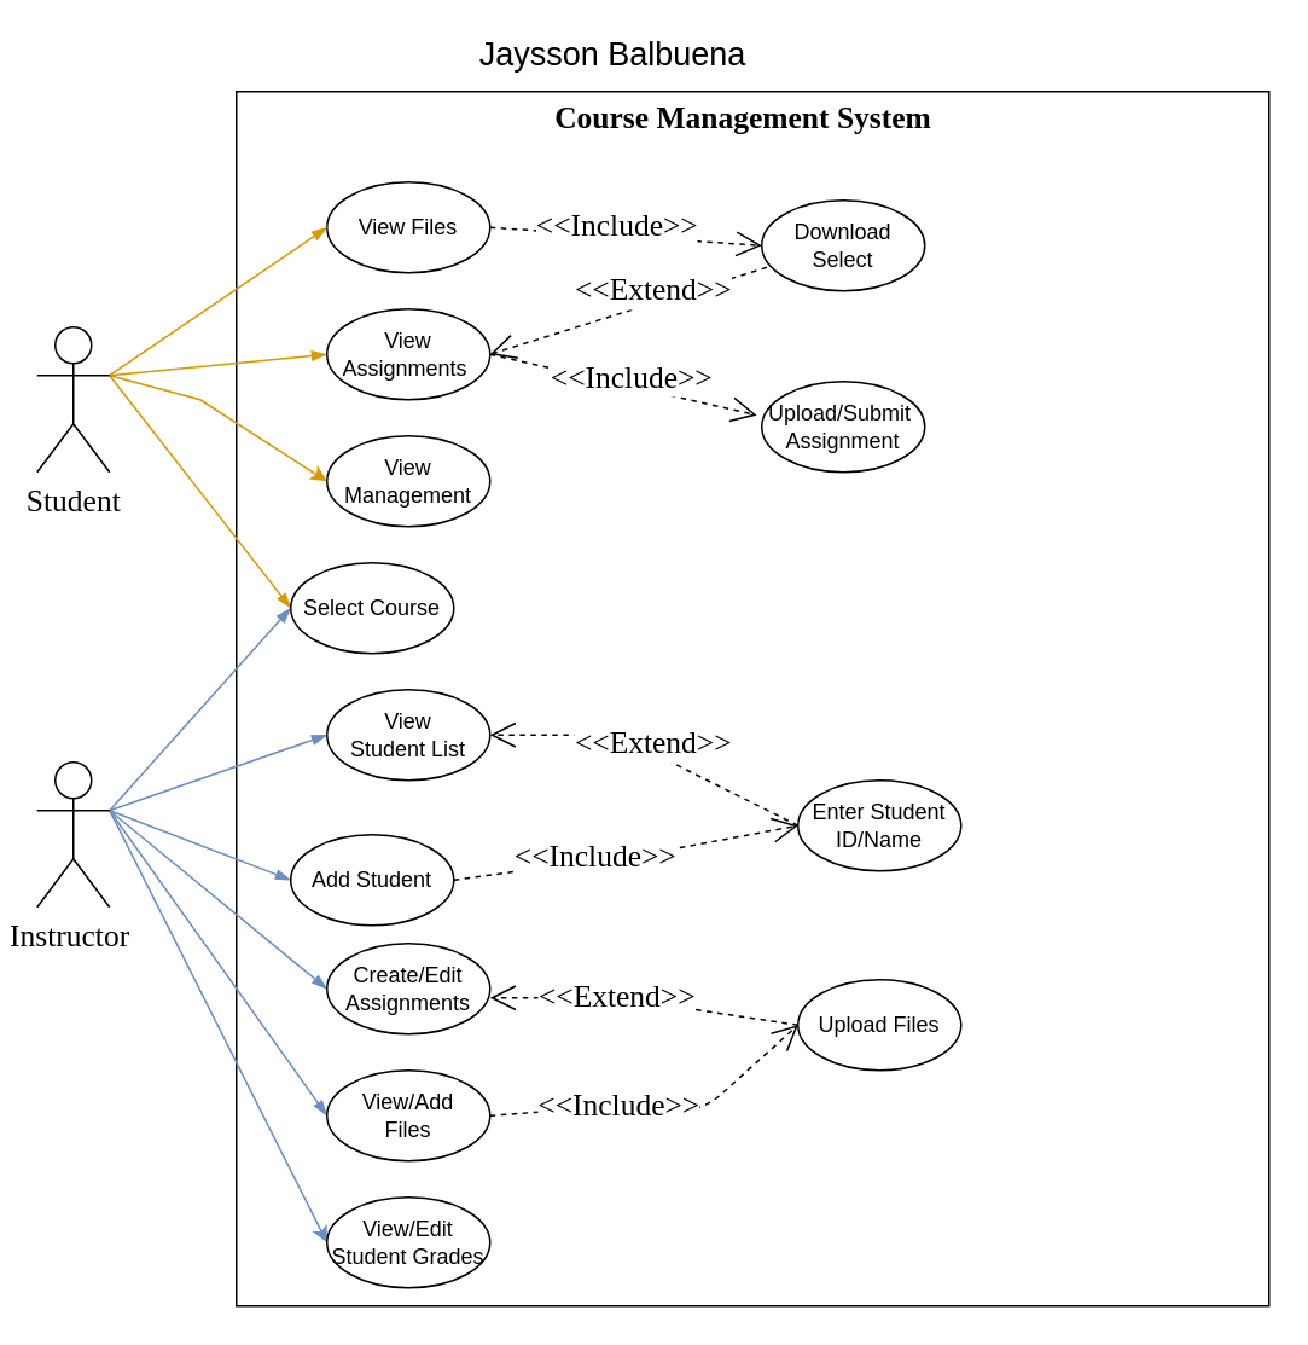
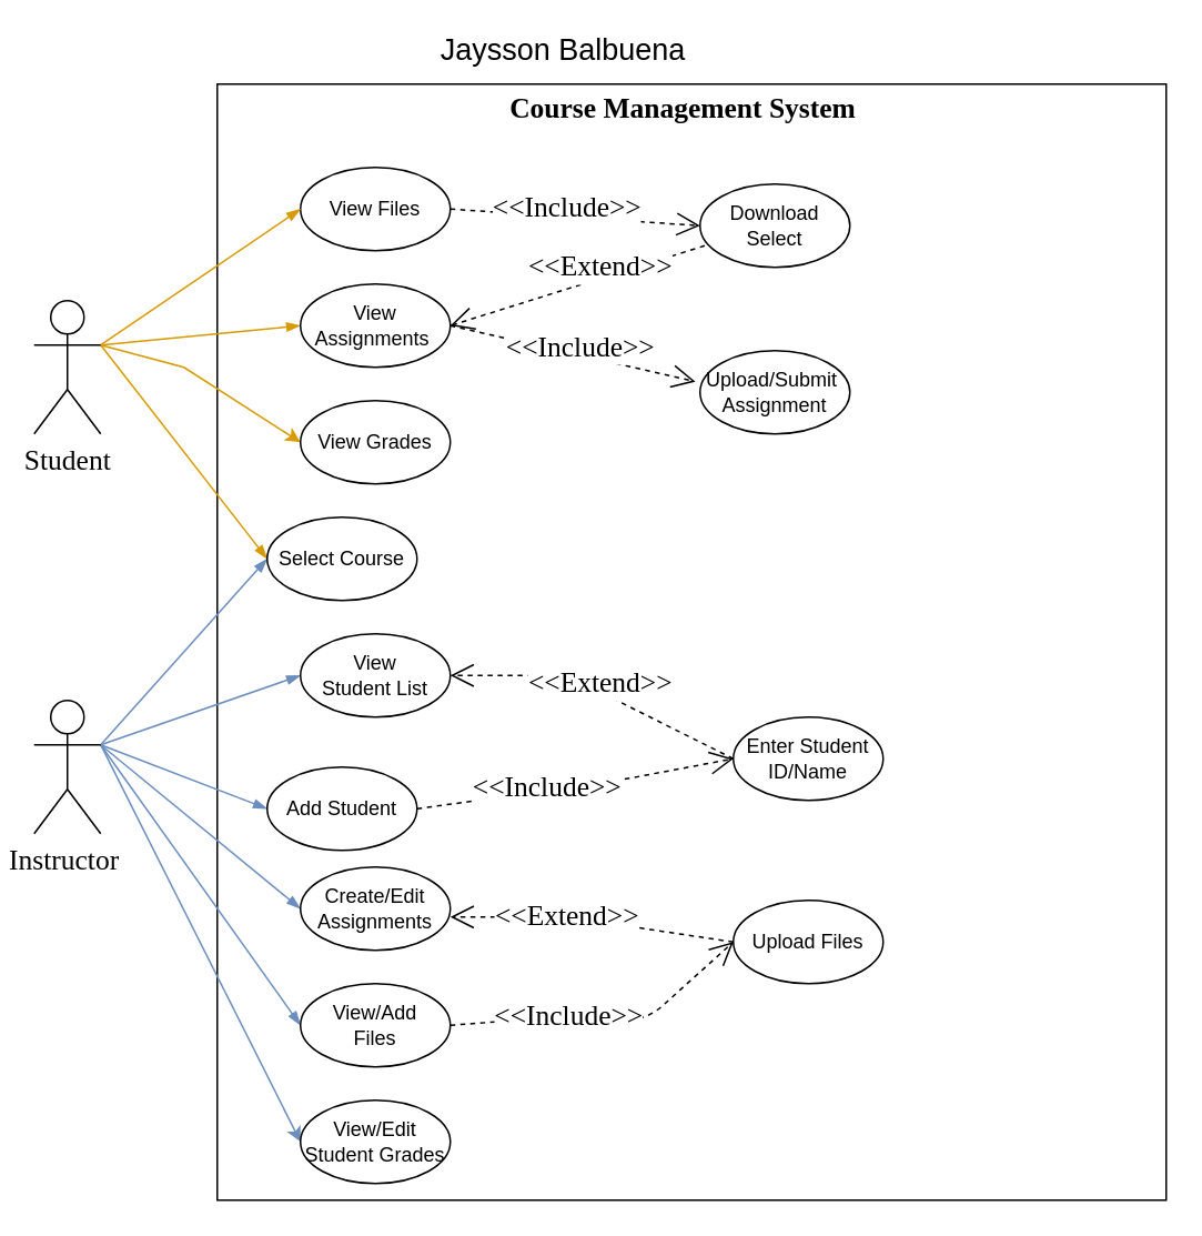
- <mxCell id="18" value="View Management" style="ellipse;whiteSpace=wrap;html=1;" parent="1" vertex="1"><mxGeometry x="180" y="240" width="90" height="50" as="geometry" /></mxCell>
+ <mxCell id="18" value="View Grades" style="ellipse;whiteSpace=wrap;html=1;" parent="1" vertex="1"><mxGeometry x="180" y="240" width="90" height="50" as="geometry" /></mxCell>
